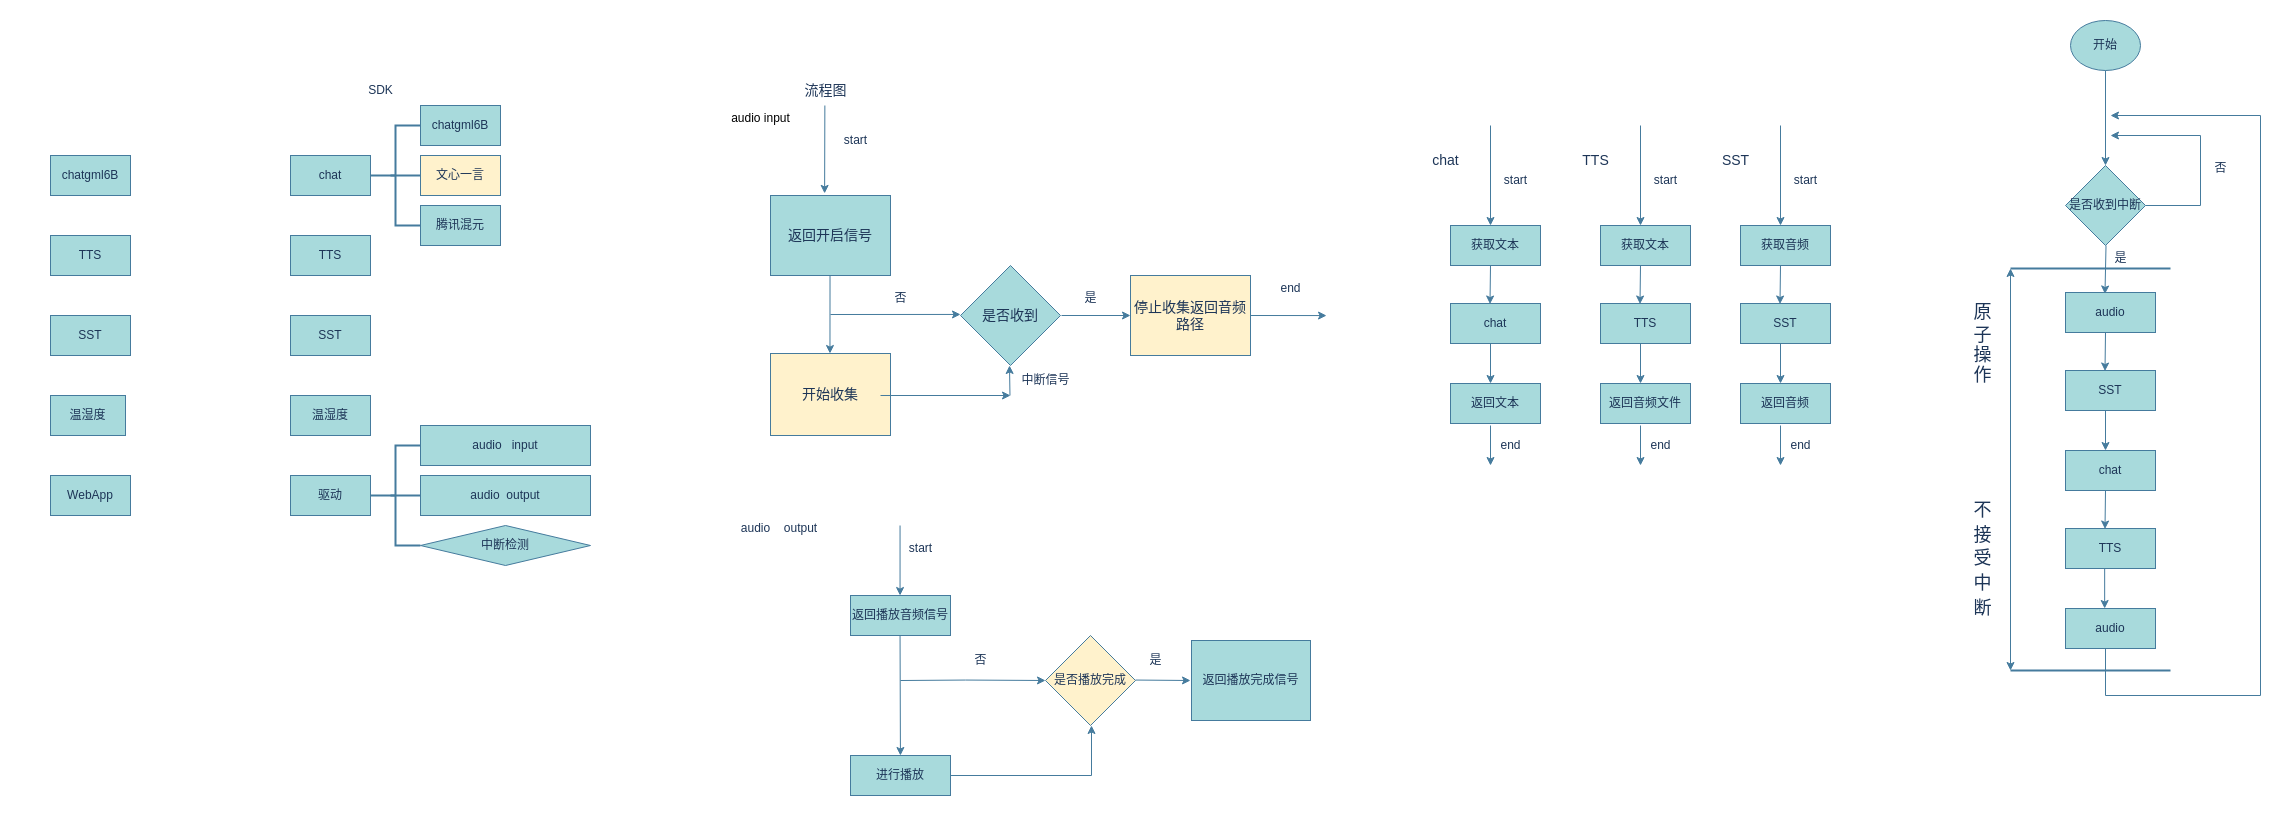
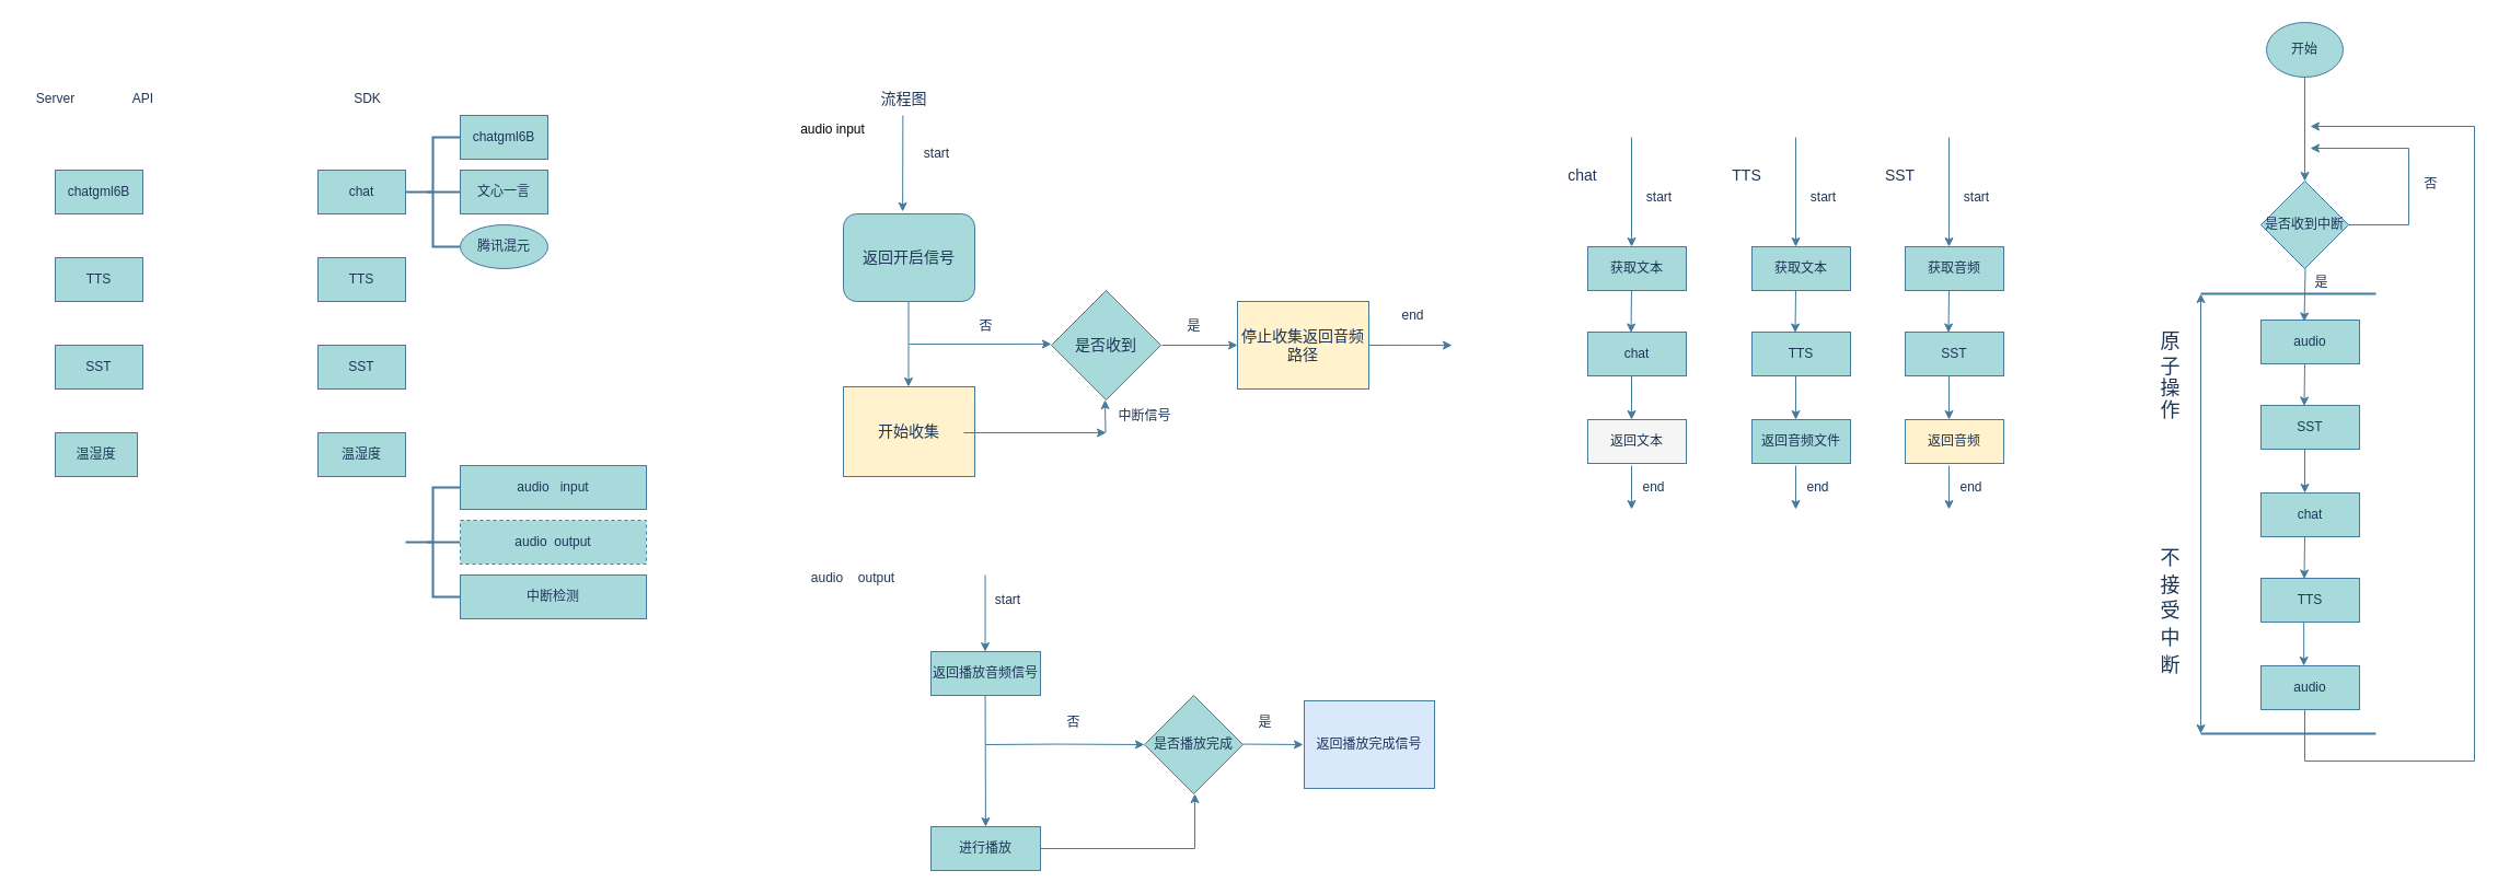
+ <mxCell id="7" value="Server" style="text;html=1;align=center;verticalAlign=middle;resizable=0;points=[];autosize=1;strokeColor=none;fillColor=none;labelBackgroundColor=none;fontColor=#1D3557;" vertex="1" parent="1"><mxGeometry x="20" y="75" width="60" height="30" as="geometry" /></mxCell>
+ <mxCell id="8" value="API" style="text;html=1;align=center;verticalAlign=middle;resizable=0;points=[];autosize=1;strokeColor=none;fillColor=none;labelBackgroundColor=none;fontColor=#1D3557;" vertex="1" parent="1"><mxGeometry x="110" y="75" width="40" height="30" as="geometry" /></mxCell>
- <mxCell id="9" value="SDK" style="text;html=1;align=center;verticalAlign=middle;resizable=0;points=[];autosize=1;strokeColor=none;fillColor=none;fontColor=#1D3557;labelBackgroundColor=none;" vertex="1" parent="1"><mxGeometry x="355" y="75" width="50" height="30" as="geometry" /></mxCell>
+ <mxCell id="9" value="SDK" style="text;html=1;align=center;verticalAlign=middle;resizable=0;points=[];autosize=1;strokeColor=none;fillColor=none;fontColor=#1D3557;labelBackgroundColor=none;" vertex="1" parent="1"><mxGeometry x="310" y="75" width="50" height="30" as="geometry" /></mxCell>
- <mxCell id="21" value="文心一言" style="rounded=0;whiteSpace=wrap;html=1;labelBackgroundColor=none;fillColor=#fff2cc;strokeColor=#457B9D;fontColor=#1D3557;" vertex="1" parent="1"><mxGeometry x="420" y="155" width="80" height="40" as="geometry" /></mxCell>
+ <mxCell id="21" value="文心一言" style="rounded=0;whiteSpace=wrap;html=1;labelBackgroundColor=none;fillColor=#A8DADC;strokeColor=#457B9D;fontColor=#1D3557;" vertex="1" parent="1"><mxGeometry x="420" y="155" width="80" height="40" as="geometry" /></mxCell>
- <mxCell id="20" value="腾讯混元" style="rounded=0;whiteSpace=wrap;html=1;labelBackgroundColor=none;fillColor=#A8DADC;strokeColor=#457B9D;fontColor=#1D3557;" vertex="1" parent="1"><mxGeometry x="420" y="205" width="80" height="40" as="geometry" /></mxCell>
+ <mxCell id="20" value="腾讯混元" style="ellipse;whiteSpace=wrap;html=1;labelBackgroundColor=none;fillColor=#A8DADC;strokeColor=#457B9D;fontColor=#1D3557;" vertex="1" parent="1"><mxGeometry x="420" y="205" width="80" height="40" as="geometry" /></mxCell>
- <mxCell id="27" value="&lt;font style=&quot;font-size: 14px;&quot;&gt;返回开启信号&lt;/font&gt;" style="whiteSpace=wrap;html=1;strokeColor=#457B9D;fontColor=#1D3557;fillColor=#A8DADC;labelBackgroundColor=none;" vertex="1" parent="1"><mxGeometry x="770" y="195" width="120" height="80" as="geometry" /></mxCell>
+ <mxCell id="27" value="&lt;font style=&quot;font-size: 14px;&quot;&gt;返回开启信号&lt;/font&gt;" style="whiteSpace=wrap;html=1;strokeColor=#457B9D;fontColor=#1D3557;fillColor=#A8DADC;labelBackgroundColor=none;rounded=1;" vertex="1" parent="1"><mxGeometry x="770" y="195" width="120" height="80" as="geometry" /></mxCell>
- <mxCell id="61" value="返回文本" style="whiteSpace=wrap;html=1;strokeColor=#457B9D;fontColor=#1D3557;fillColor=#A8DADC;labelBackgroundColor=none;" vertex="1" parent="1"><mxGeometry x="1450" y="383" width="90" height="40" as="geometry" /></mxCell>
+ <mxCell id="61" value="返回文本" style="whiteSpace=wrap;html=1;strokeColor=#457B9D;fontColor=#1D3557;fillColor=#f5f5f5;labelBackgroundColor=none;" vertex="1" parent="1"><mxGeometry x="1450" y="383" width="90" height="40" as="geometry" /></mxCell>
- <mxCell id="81" value="返回音频" style="whiteSpace=wrap;html=1;strokeColor=#457B9D;fontColor=#1D3557;fillColor=#A8DADC;labelBackgroundColor=none;" vertex="1" parent="1"><mxGeometry x="1740" y="383" width="90" height="40" as="geometry" /></mxCell>
+ <mxCell id="81" value="返回音频" style="whiteSpace=wrap;html=1;strokeColor=#457B9D;fontColor=#1D3557;fillColor=#fff2cc;labelBackgroundColor=none;" vertex="1" parent="1"><mxGeometry x="1740" y="383" width="90" height="40" as="geometry" /></mxCell>
- <mxCell id="5" value="WebApp" style="rounded=0;whiteSpace=wrap;html=1;labelBackgroundColor=none;fillColor=#A8DADC;strokeColor=#457B9D;fontColor=#1D3557;" vertex="1" parent="1"><mxGeometry x="50" y="475" width="80" height="40" as="geometry" /></mxCell>
- <mxCell id="14" value="驱动" style="whiteSpace=wrap;html=1;strokeColor=#457B9D;fontColor=#1D3557;fillColor=#A8DADC;labelBackgroundColor=none;" vertex="1" parent="1"><mxGeometry x="290" y="475" width="80" height="40" as="geometry" /></mxCell>
- <mxCell id="22" value="&lt;span style=&quot;color: rgb(29, 53, 87); text-wrap-mode: nowrap;&quot;&gt;audio&amp;nbsp; output&lt;/span&gt;" style="rounded=0;whiteSpace=wrap;html=1;labelBackgroundColor=none;fillColor=#A8DADC;strokeColor=#457B9D;fontColor=#1D3557;" vertex="1" parent="1"><mxGeometry x="420" y="475" width="170" height="40" as="geometry" /></mxCell>
+ <mxCell id="22" value="&lt;span style=&quot;color: rgb(29, 53, 87); text-wrap-mode: nowrap;&quot;&gt;audio&amp;nbsp; output&lt;/span&gt;" style="rounded=0;whiteSpace=wrap;html=1;labelBackgroundColor=none;fillColor=#A8DADC;strokeColor=#457B9D;fontColor=#1D3557;dashed=1;" vertex="1" parent="1"><mxGeometry x="420" y="475" width="170" height="40" as="geometry" /></mxCell>
- <mxCell id="24" value="中断检测" style="rhombus;whiteSpace=wrap;html=1;labelBackgroundColor=none;fillColor=#A8DADC;strokeColor=#457B9D;fontColor=#1D3557;" vertex="1" parent="1"><mxGeometry x="420" y="525" width="170" height="40" as="geometry" /></mxCell>
+ <mxCell id="24" value="中断检测" style="whiteSpace=wrap;html=1;labelBackgroundColor=none;fillColor=#A8DADC;strokeColor=#457B9D;fontColor=#1D3557;" vertex="1" parent="1"><mxGeometry x="420" y="525" width="170" height="40" as="geometry" /></mxCell>
- <mxCell id="50" value="是否播放完成" style="rhombus;whiteSpace=wrap;html=1;strokeColor=#457B9D;fontColor=#1D3557;fillColor=#fff2cc;labelBackgroundColor=none;" vertex="1" parent="1"><mxGeometry x="1045" y="635" width="90" height="90" as="geometry" /></mxCell>
+ <mxCell id="50" value="是否播放完成" style="rhombus;whiteSpace=wrap;html=1;strokeColor=#457B9D;fontColor=#1D3557;fillColor=#A8DADC;labelBackgroundColor=none;" vertex="1" parent="1"><mxGeometry x="1045" y="635" width="90" height="90" as="geometry" /></mxCell>
- <mxCell id="49" value="返回播放完成信号" style="whiteSpace=wrap;html=1;strokeColor=#457B9D;fontColor=#1D3557;fillColor=#A8DADC;labelBackgroundColor=none;" vertex="1" parent="1"><mxGeometry x="1191" y="640" width="119" height="80" as="geometry" /></mxCell>
+ <mxCell id="49" value="返回播放完成信号" style="whiteSpace=wrap;html=1;strokeColor=#457B9D;fontColor=#1D3557;fillColor=#dae8fc;labelBackgroundColor=none;" vertex="1" parent="1"><mxGeometry x="1191" y="640" width="119" height="80" as="geometry" /></mxCell>
